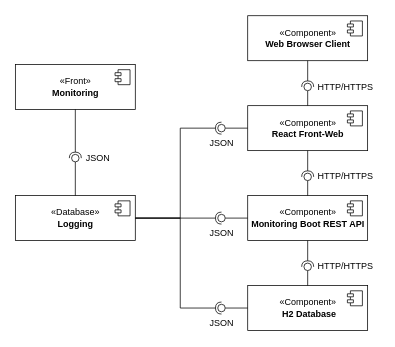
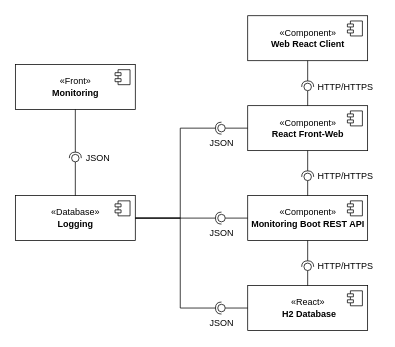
- <mxCell id="2" value="«Component»&lt;br&gt;&lt;b&gt;Web Browser Client&lt;br&gt;&lt;/b&gt;" style="html=1;dropTarget=0;" parent="1" vertex="1"><mxGeometry x="330" y="20" width="160" height="60" as="geometry" /></mxCell>
+ <mxCell id="2" value="«Component»&lt;br&gt;&lt;b&gt;Web React Client&lt;br&gt;&lt;/b&gt;" style="html=1;dropTarget=0;" parent="1" vertex="1"><mxGeometry x="330" y="20" width="160" height="60" as="geometry" /></mxCell>
- <mxCell id="8" value="«Component»&lt;br&gt;&lt;b&gt;&amp;nbsp;H2 Database&lt;br&gt;&lt;/b&gt;" style="html=1;dropTarget=0;" parent="1" vertex="1"><mxGeometry x="330" y="380" width="160" height="60" as="geometry" /></mxCell>
+ <mxCell id="8" value="«React»&lt;br&gt;&lt;b&gt;&amp;nbsp;H2 Database&lt;br&gt;&lt;/b&gt;" style="html=1;dropTarget=0;" parent="1" vertex="1"><mxGeometry x="330" y="380" width="160" height="60" as="geometry" /></mxCell>
